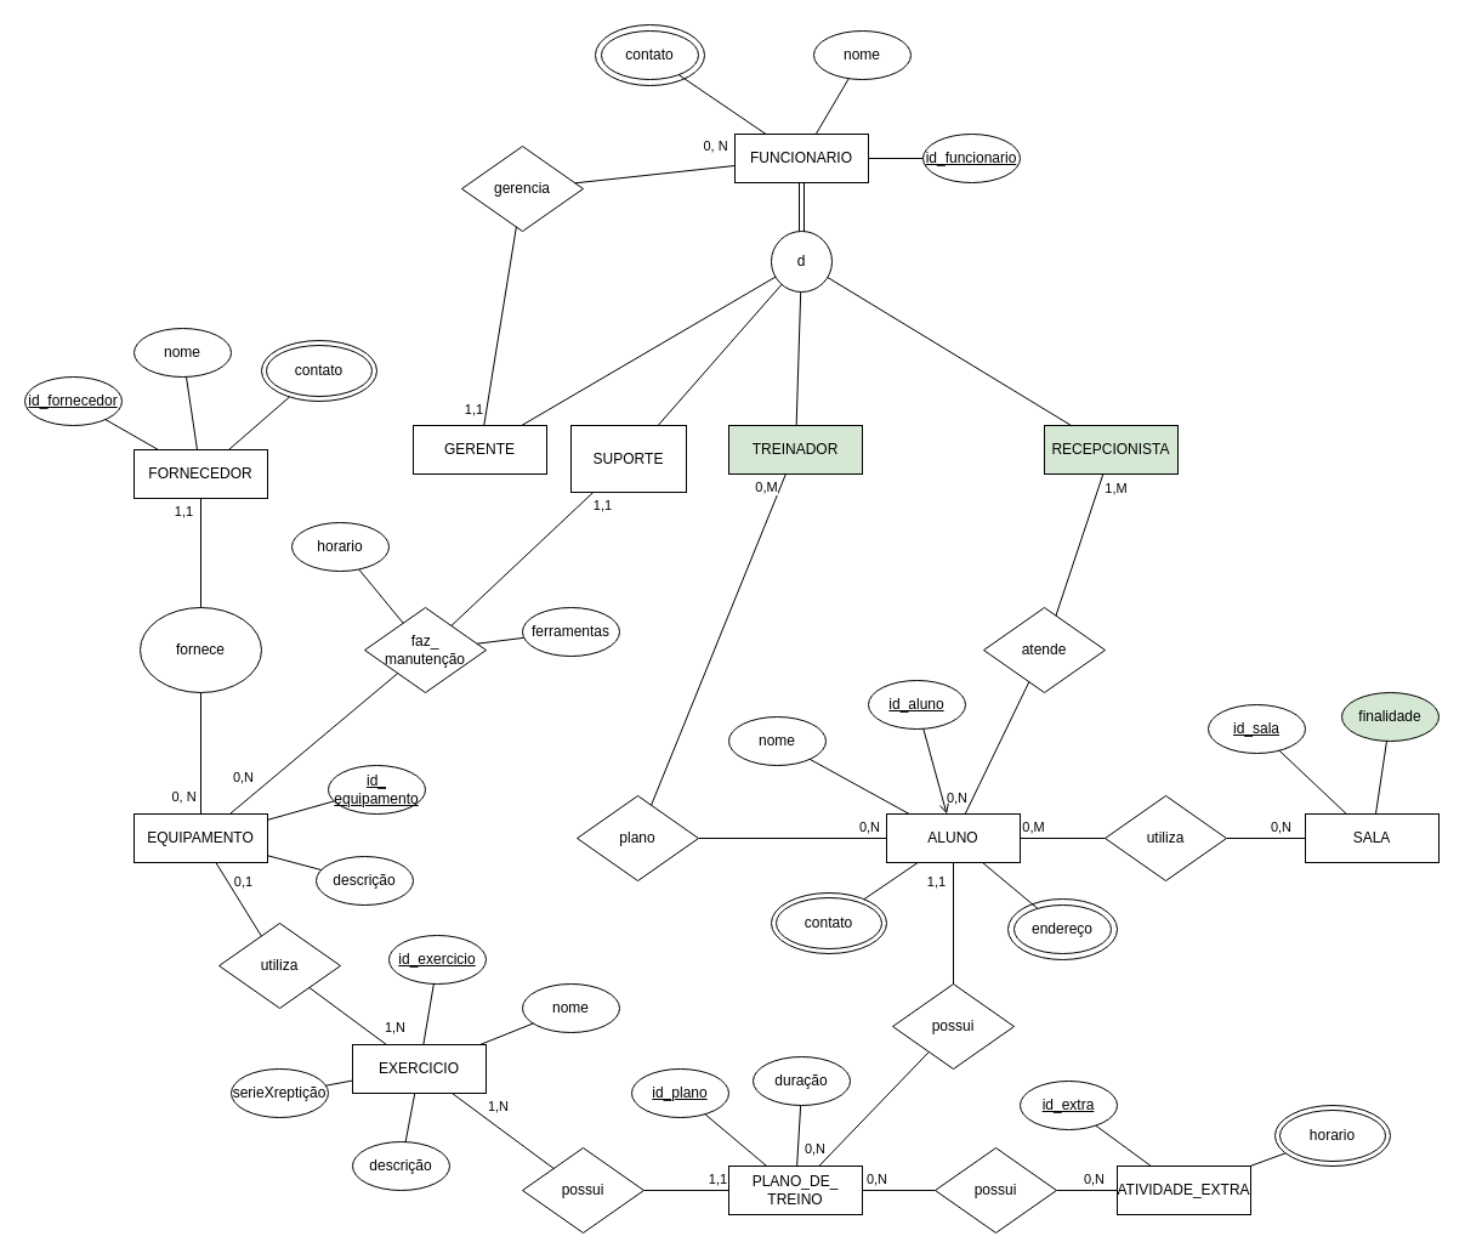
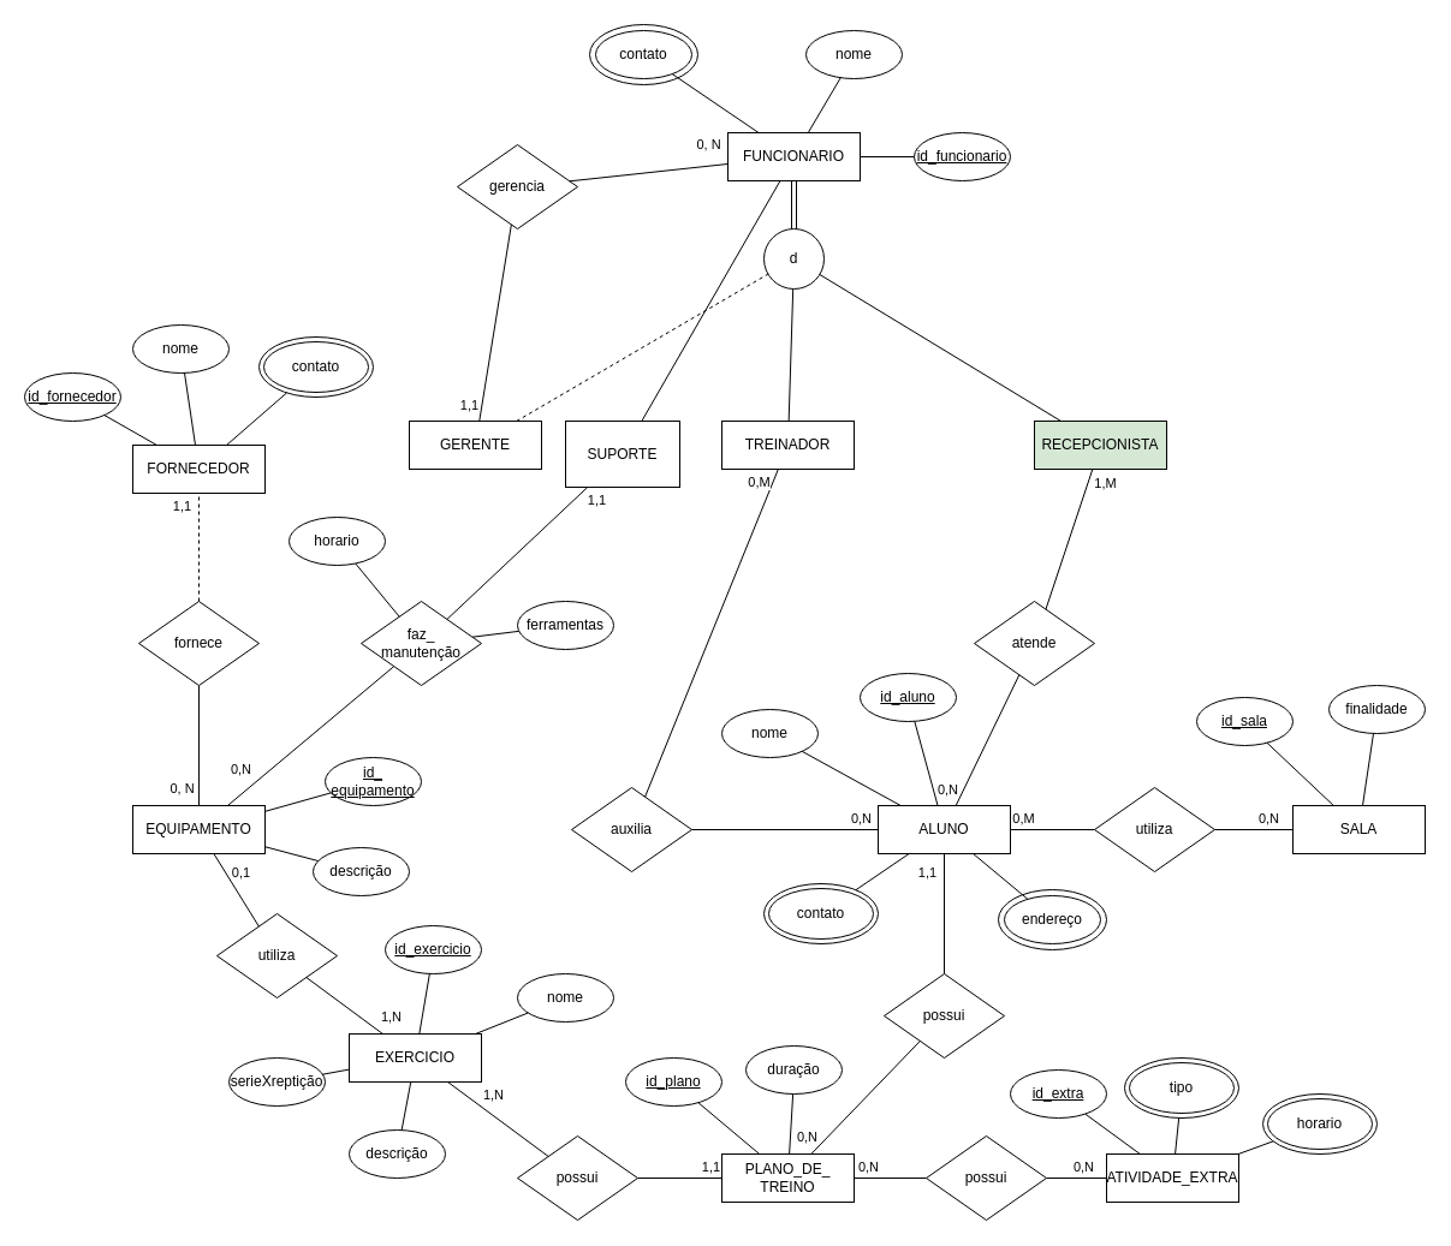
- <mxCell id="40" value="" style="endArrow=none;html=1;" edge="1" parent="1" source="12" target="35"><mxGeometry width="50" height="50" relative="1" as="geometry"><mxPoint x="710" y="200" as="sourcePoint" /><mxPoint x="710" y="240" as="targetPoint" /></mxGeometry></mxCell>
+ <mxCell id="40" value="" style="endArrow=none;html=1;dashed=1;" edge="1" parent="1" source="12" target="35"><mxGeometry width="50" height="50" relative="1" as="geometry"><mxPoint x="710" y="200" as="sourcePoint" /><mxPoint x="710" y="240" as="targetPoint" /></mxGeometry></mxCell>
- <mxCell id="38" value="" style="endArrow=none;html=1;" edge="1" parent="1" source="10" target="35"><mxGeometry width="50" height="50" relative="1" as="geometry"><mxPoint x="680" y="170" as="sourcePoint" /><mxPoint x="680" y="210" as="targetPoint" /></mxGeometry></mxCell>
+ <mxCell id="38" value="" style="endArrow=none;html=1;" edge="1" parent="1" source="10" target="6"><mxGeometry width="50" height="50" relative="1" as="geometry"><mxPoint x="680" y="170" as="sourcePoint" /><mxPoint x="680" y="210" as="targetPoint" /></mxGeometry></mxCell>
- <mxCell id="11" value="TREINADOR" style="rounded=0;whiteSpace=wrap;html=1;fillColor=#d5e8d4;" vertex="1" parent="1"><mxGeometry x="600" y="350" width="110" height="40" as="geometry" /></mxCell>
+ <mxCell id="11" value="TREINADOR" style="rounded=0;whiteSpace=wrap;html=1;" vertex="1" parent="1"><mxGeometry x="600" y="350" width="110" height="40" as="geometry" /></mxCell>
- <mxCell id="33" value="" style="endArrow=none;html=1;" edge="1" parent="1" source="30" target="8"><mxGeometry width="50" height="50" relative="1" as="geometry"><mxPoint x="175" y="680" as="sourcePoint" /><mxPoint x="175" y="570" as="targetPoint" /></mxGeometry></mxCell>
+ <mxCell id="33" value="" style="endArrow=none;html=1;dashed=1;" edge="1" parent="1" source="30" target="8"><mxGeometry width="50" height="50" relative="1" as="geometry"><mxPoint x="175" y="680" as="sourcePoint" /><mxPoint x="175" y="570" as="targetPoint" /></mxGeometry></mxCell>
- <mxCell id="30" value="fornece" style="ellipse;whiteSpace=wrap;html=1;" vertex="1" parent="1"><mxGeometry x="115" y="500" width="100" height="70" as="geometry" /></mxCell>
+ <mxCell id="30" value="fornece" style="rhombus;whiteSpace=wrap;html=1;" vertex="1" parent="1"><mxGeometry x="115" y="500" width="100" height="70" as="geometry" /></mxCell>
- <mxCell id="117" value="finalidade" style="ellipse;whiteSpace=wrap;html=1;rotation=0;fillColor=#d5e8d4;" vertex="1" parent="1"><mxGeometry x="1105" y="570" width="80" height="40" as="geometry" /></mxCell>
+ <mxCell id="117" value="finalidade" style="ellipse;whiteSpace=wrap;html=1;rotation=0;" vertex="1" parent="1"><mxGeometry x="1105" y="570" width="80" height="40" as="geometry" /></mxCell>
- <mxCell id="85" value="" style="endArrow=open;html=1;" edge="1" parent="1" source="81" target="3"><mxGeometry width="50" height="50" relative="1" as="geometry"><mxPoint x="402.424" y="539.697" as="sourcePoint" /><mxPoint x="441.194" y="534.851" as="targetPoint" /></mxGeometry></mxCell>
+ <mxCell id="85" value="" style="endArrow=none;html=1;" edge="1" parent="1" source="81" target="3"><mxGeometry width="50" height="50" relative="1" as="geometry"><mxPoint x="402.424" y="539.697" as="sourcePoint" /><mxPoint x="441.194" y="534.851" as="targetPoint" /></mxGeometry></mxCell>
- <mxCell id="56" value="plano" style="rhombus;whiteSpace=wrap;html=1;" vertex="1" parent="1"><mxGeometry x="475" y="655" width="100" height="70" as="geometry" /></mxCell>
+ <mxCell id="56" value="auxilia" style="rhombus;whiteSpace=wrap;html=1;" vertex="1" parent="1"><mxGeometry x="475" y="655" width="100" height="70" as="geometry" /></mxCell>
+ <mxCell id="113" value="tipo" style="ellipse;shape=doubleEllipse;whiteSpace=wrap;html=1;" vertex="1" parent="1"><mxGeometry x="935" y="880" width="95" height="50" as="geometry" /></mxCell>
+ <mxCell id="115" value="" style="endArrow=none;html=1;" edge="1" parent="1" source="13" target="113"><mxGeometry width="50" height="50" relative="1" as="geometry"><mxPoint x="920.58" y="937.15" as="sourcePoint" /><mxPoint x="960.714" y="970" as="targetPoint" /></mxGeometry></mxCell>
